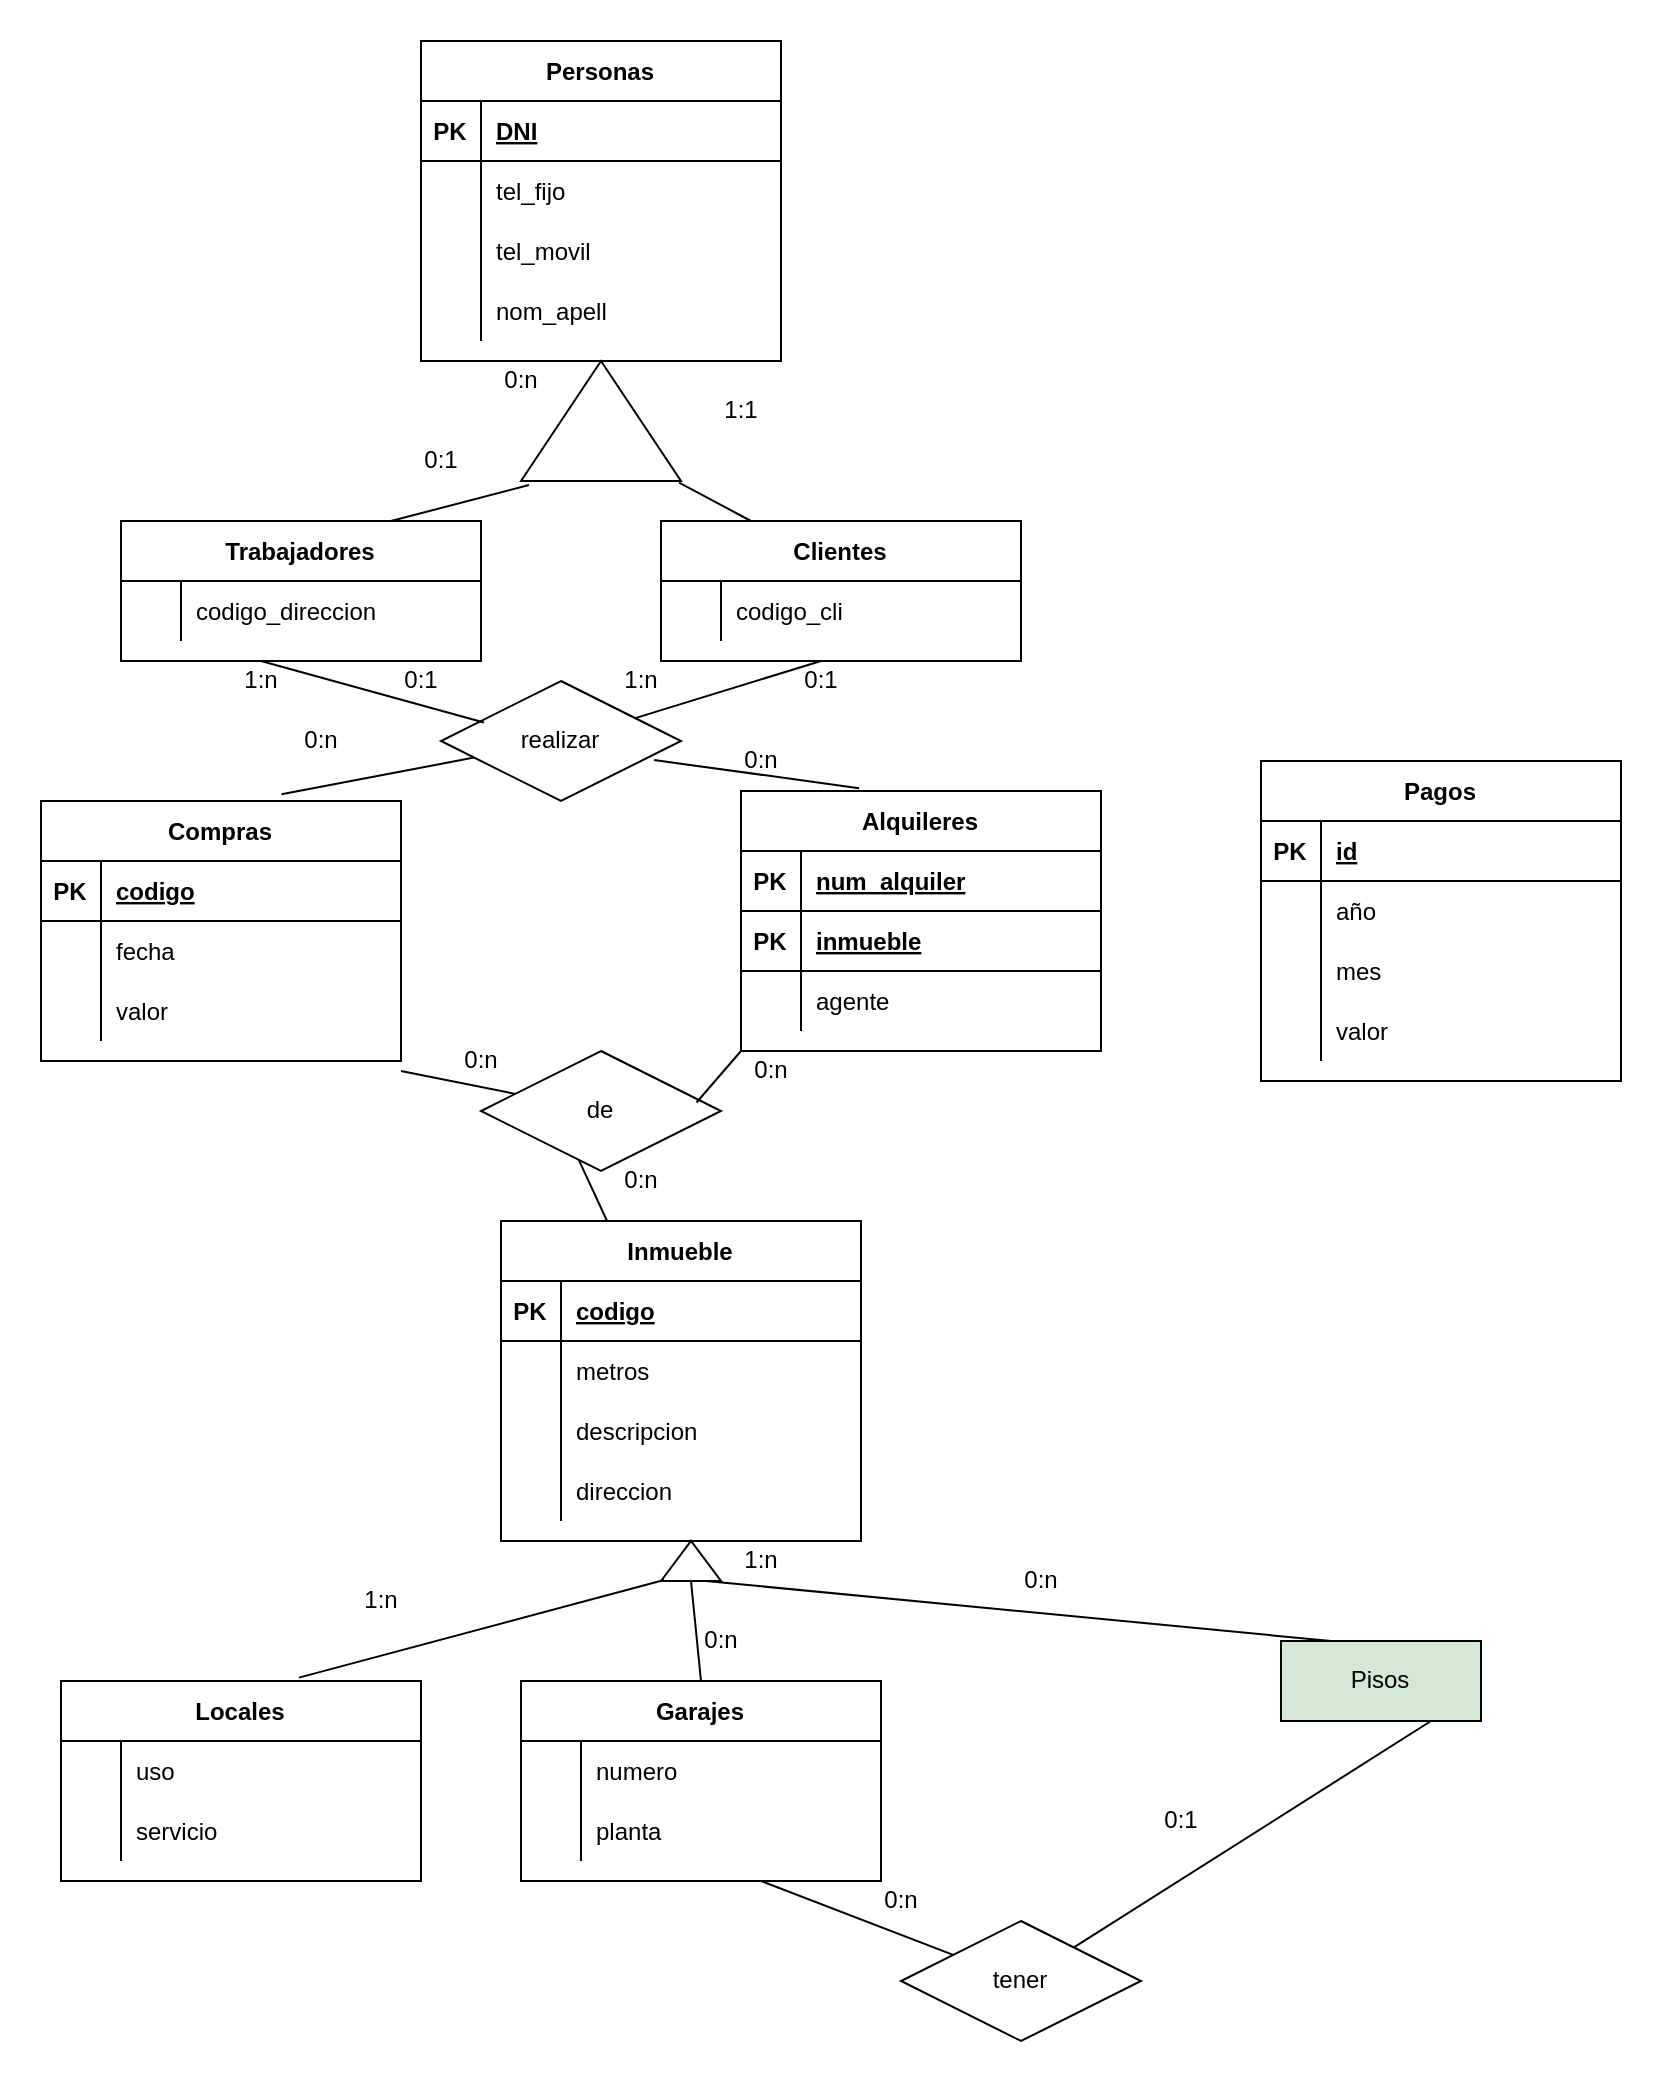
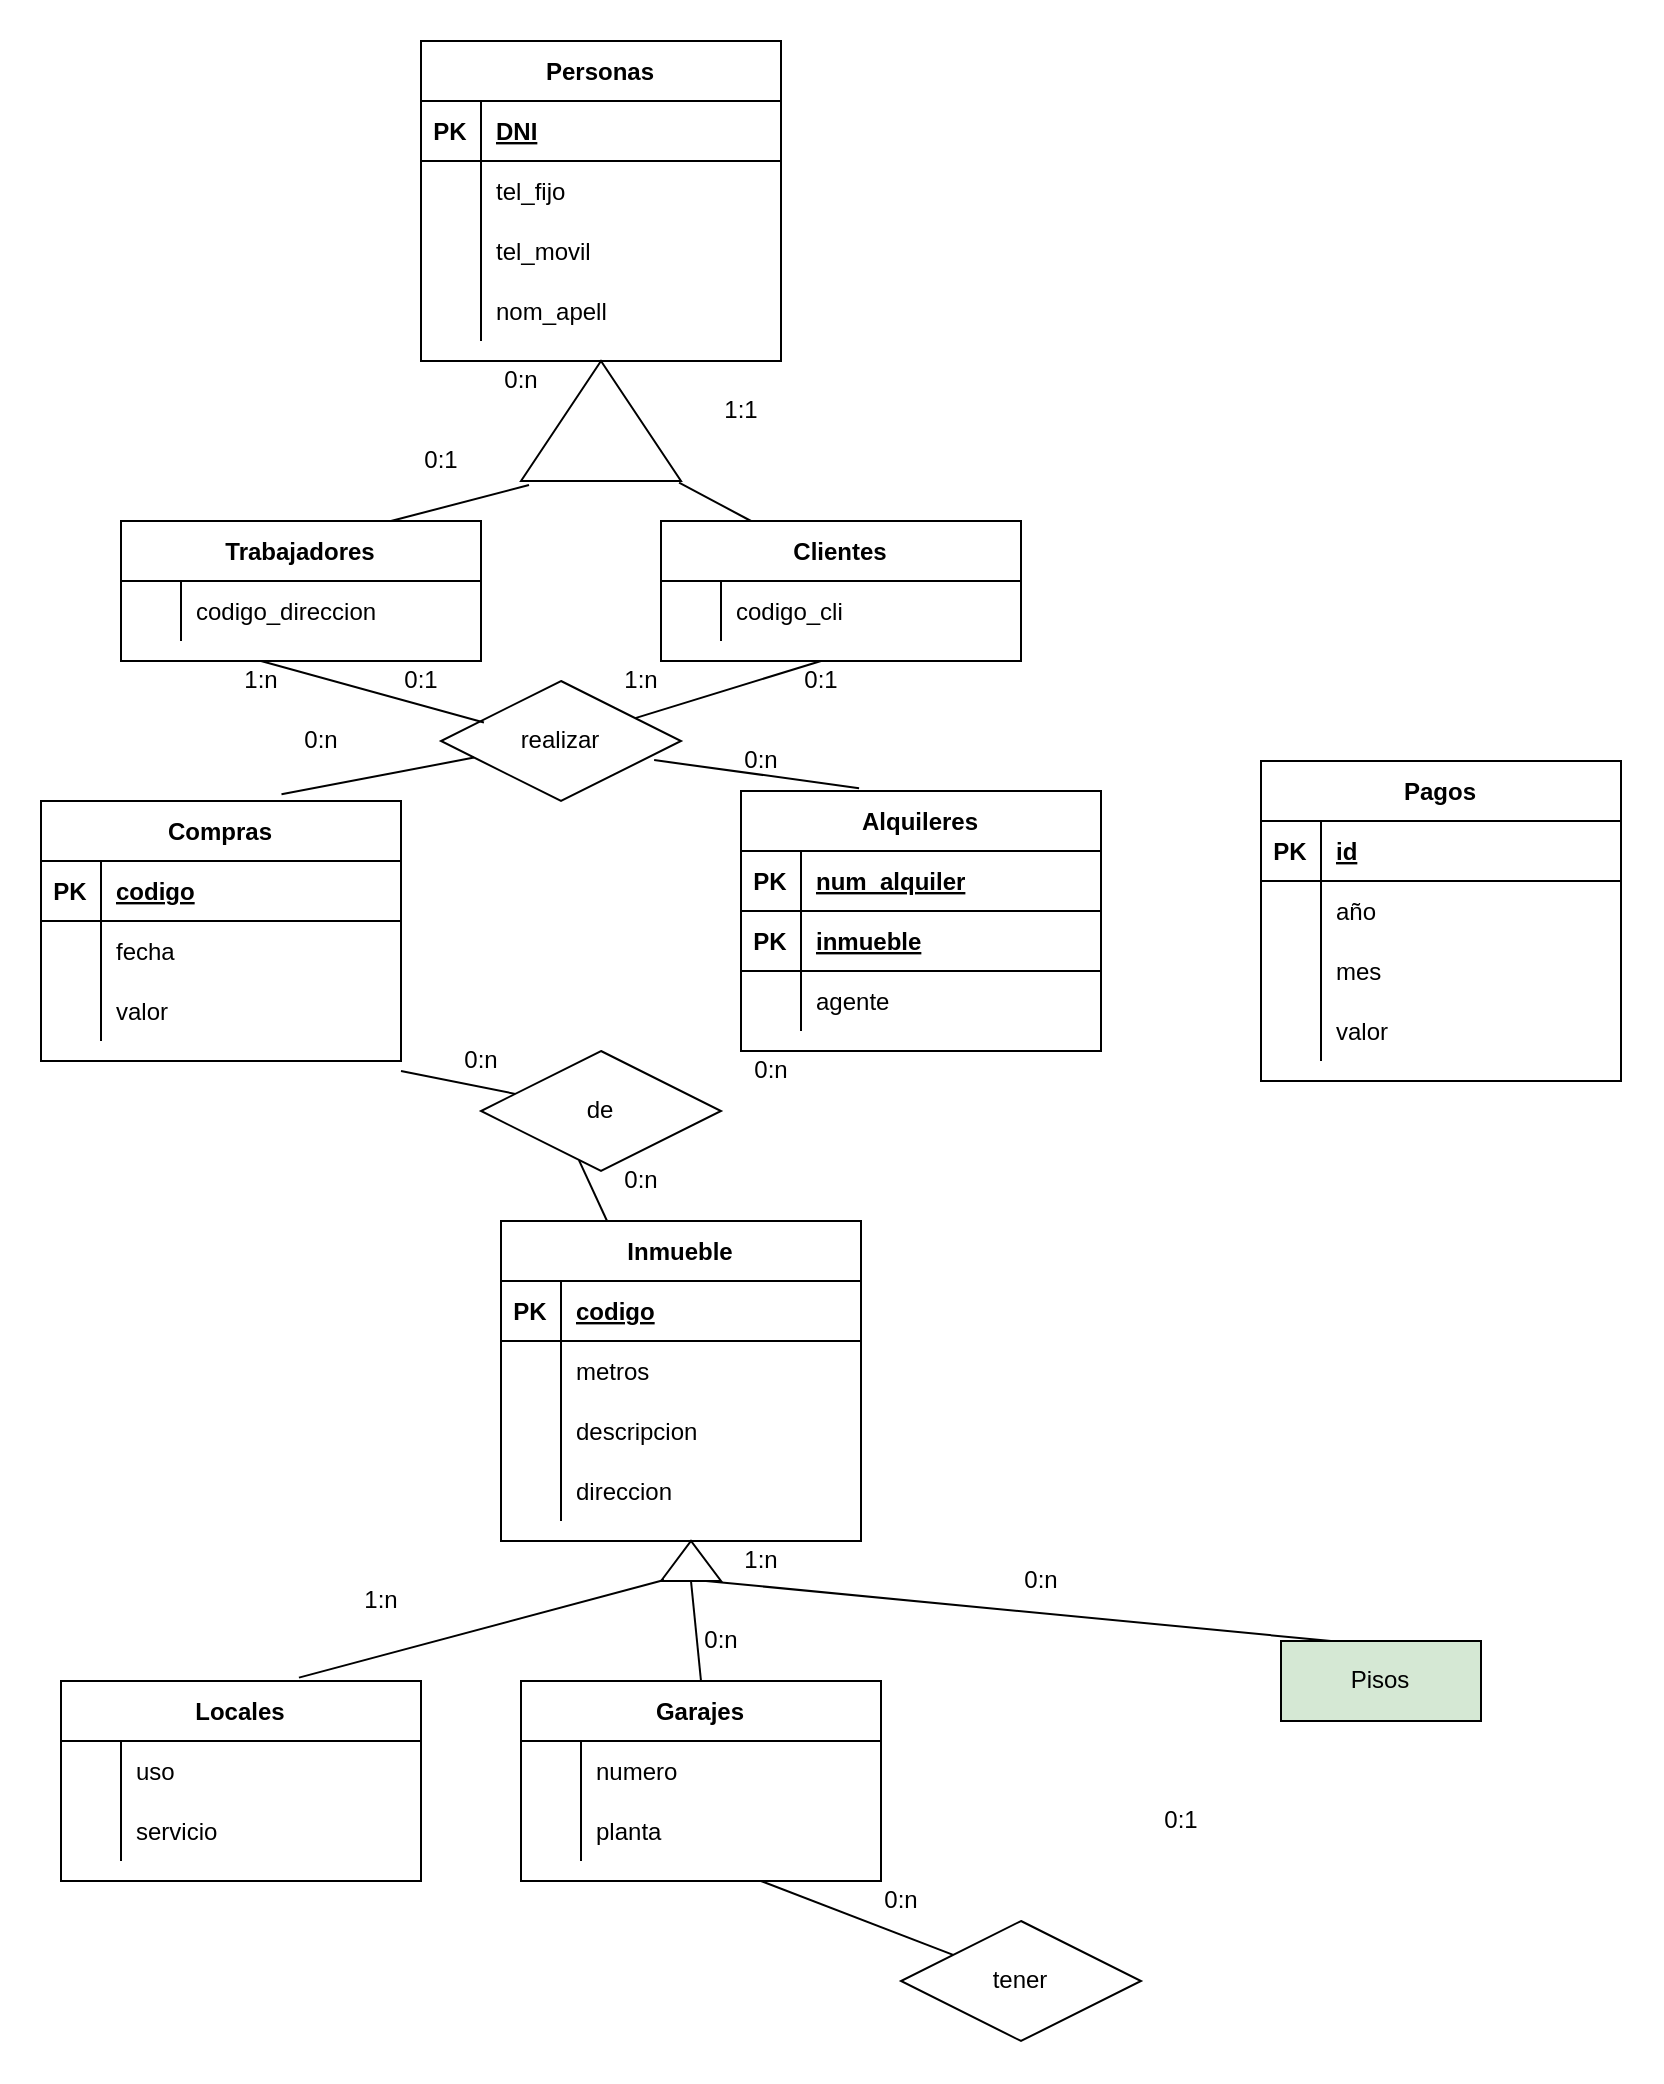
- <mxCell id="87" value="" style="endArrow=none;html=1;rounded=0;exitX=0.898;exitY=0.429;exitDx=0;exitDy=0;exitPerimeter=0;entryX=0;entryY=1;entryDx=0;entryDy=0;" edge="1" parent="1" source="84" target="64"><mxGeometry width="50" height="50" relative="1" as="geometry"><mxPoint x="430" y="320" as="sourcePoint" /><mxPoint x="480" y="270" as="targetPoint" /></mxGeometry></mxCell>
- <mxCell id="58" value="" style="endArrow=none;html=1;rounded=0;entryX=0.75;entryY=1;entryDx=0;entryDy=0;" edge="1" parent="1" source="57" target="56"><mxGeometry width="50" height="50" relative="1" as="geometry"><mxPoint x="380" y="770" as="sourcePoint" /><mxPoint x="430" y="720" as="targetPoint" /></mxGeometry></mxCell>
